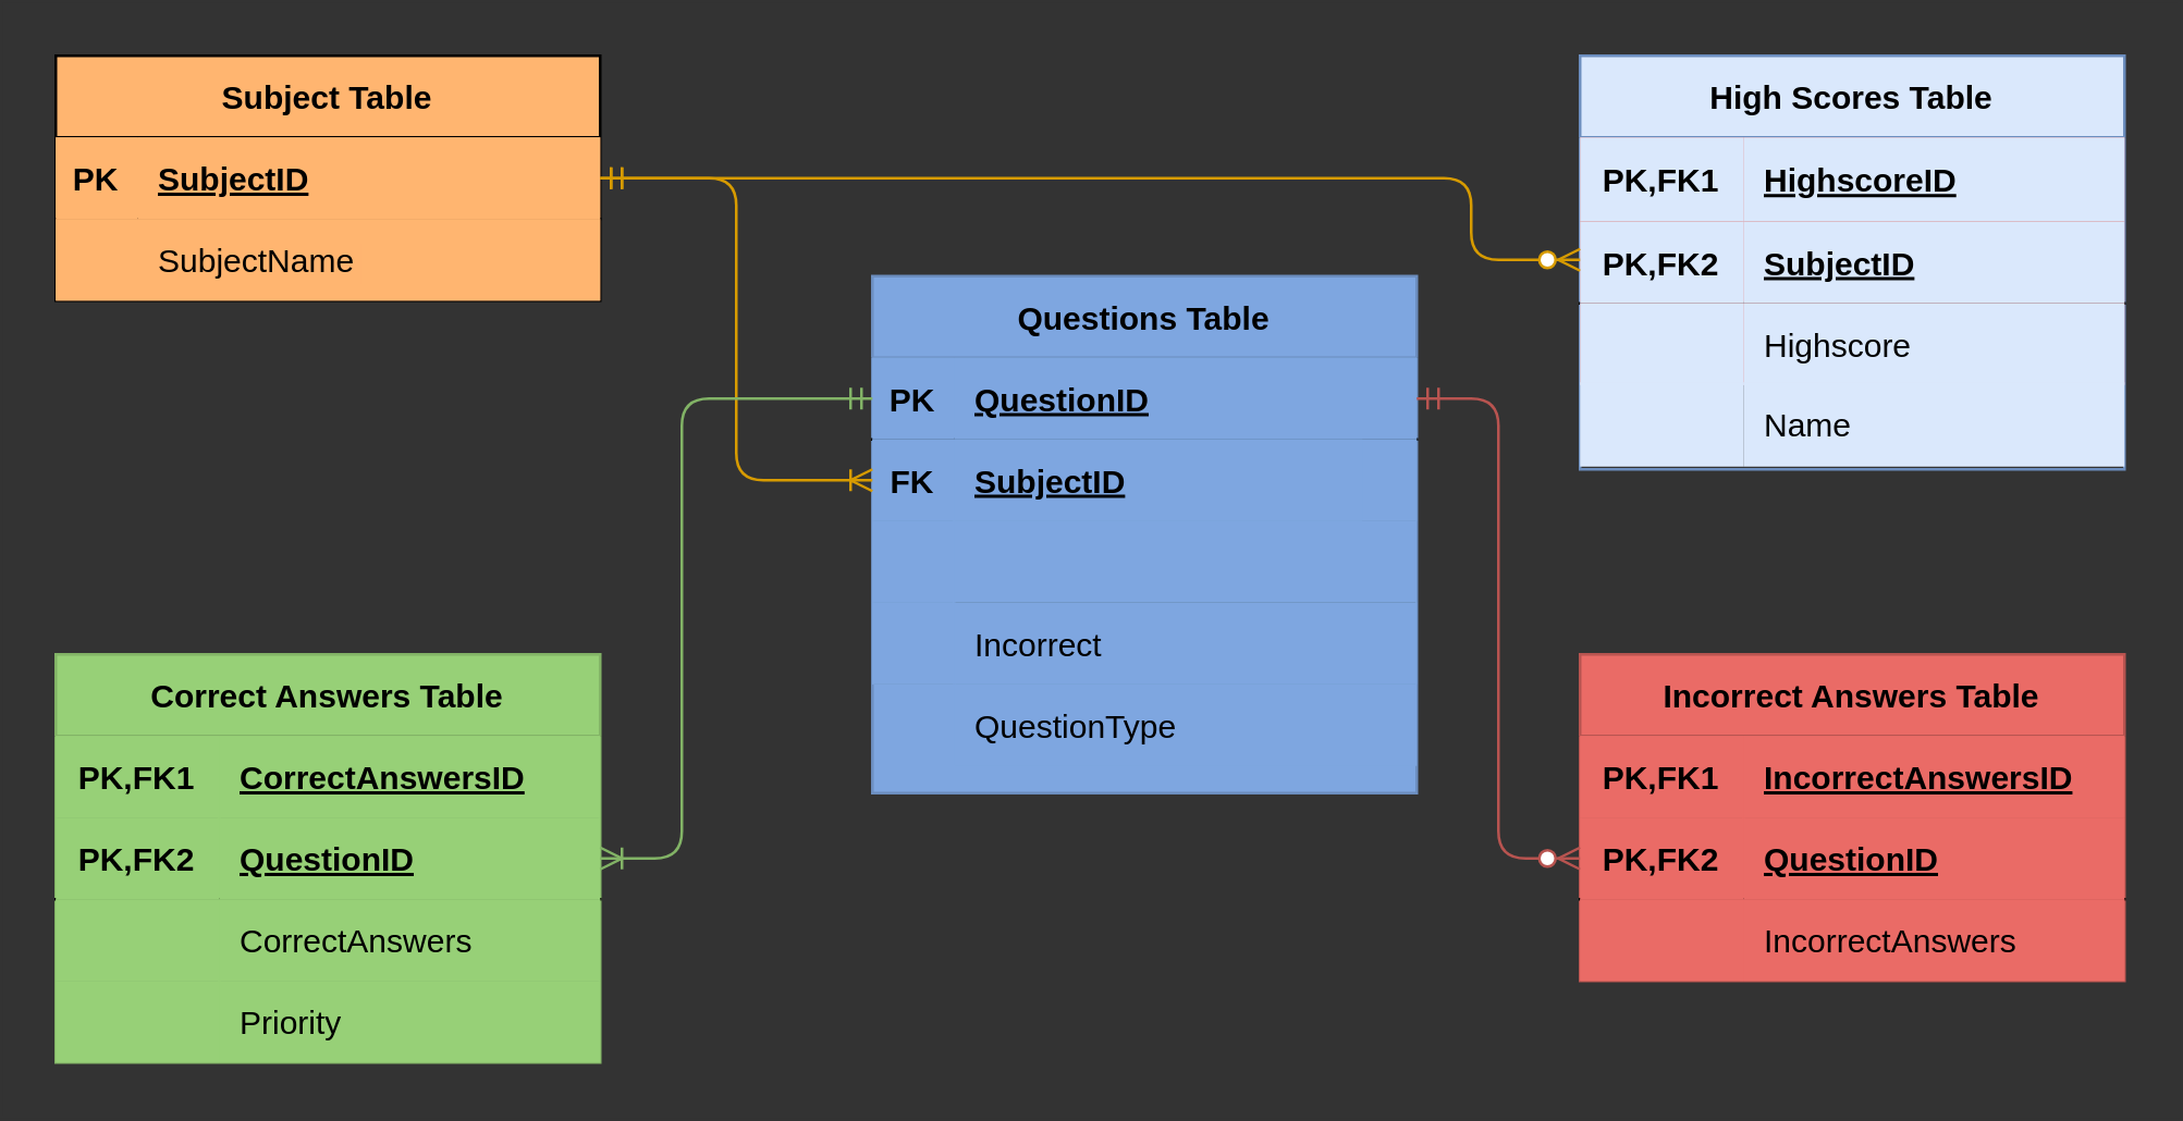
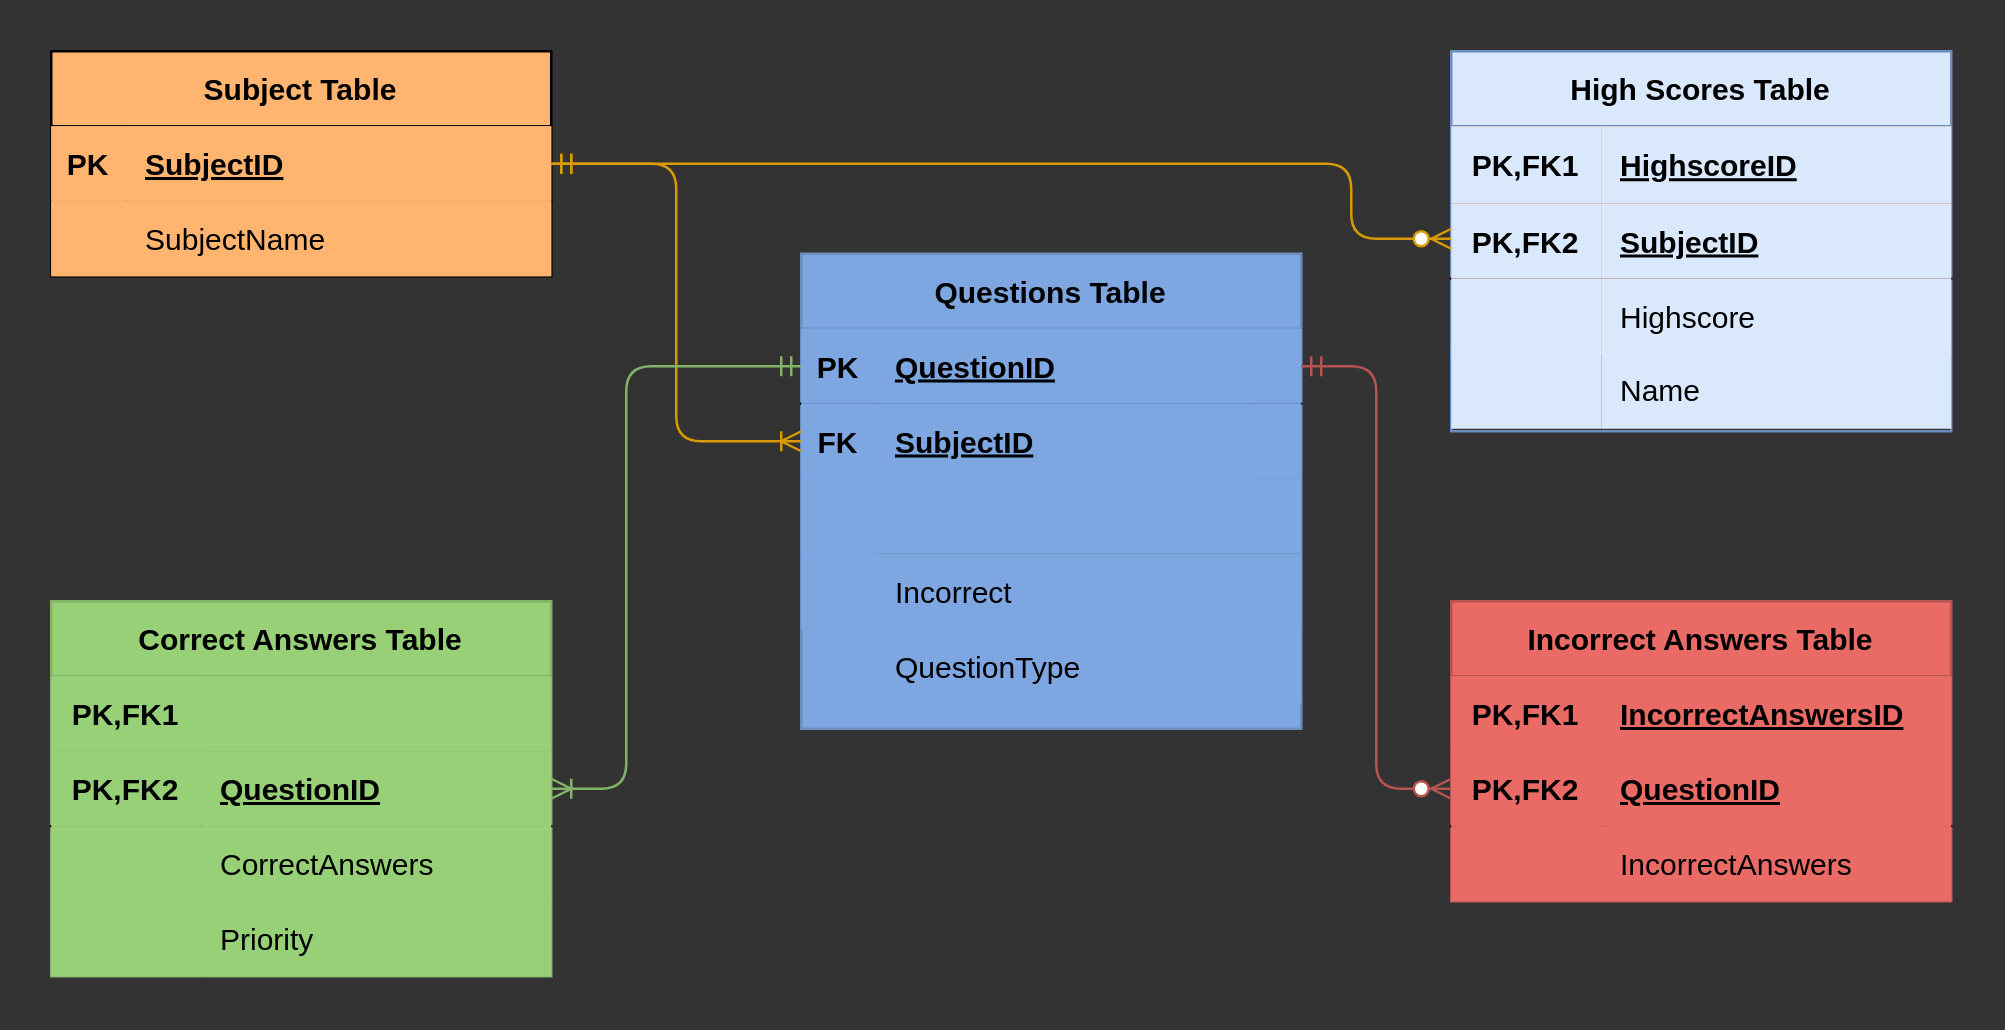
- <mxCell id="27" value="CorrectAnswersID" style="shape=partialRectangle;connectable=0;top=0;left=0;bottom=0;right=0;align=left;spacingLeft=6;fontStyle=5;overflow=hidden;fillColor=#97D077;" parent="25" vertex="1"><mxGeometry x="60" width="140" height="30" as="geometry" /></mxCell>
